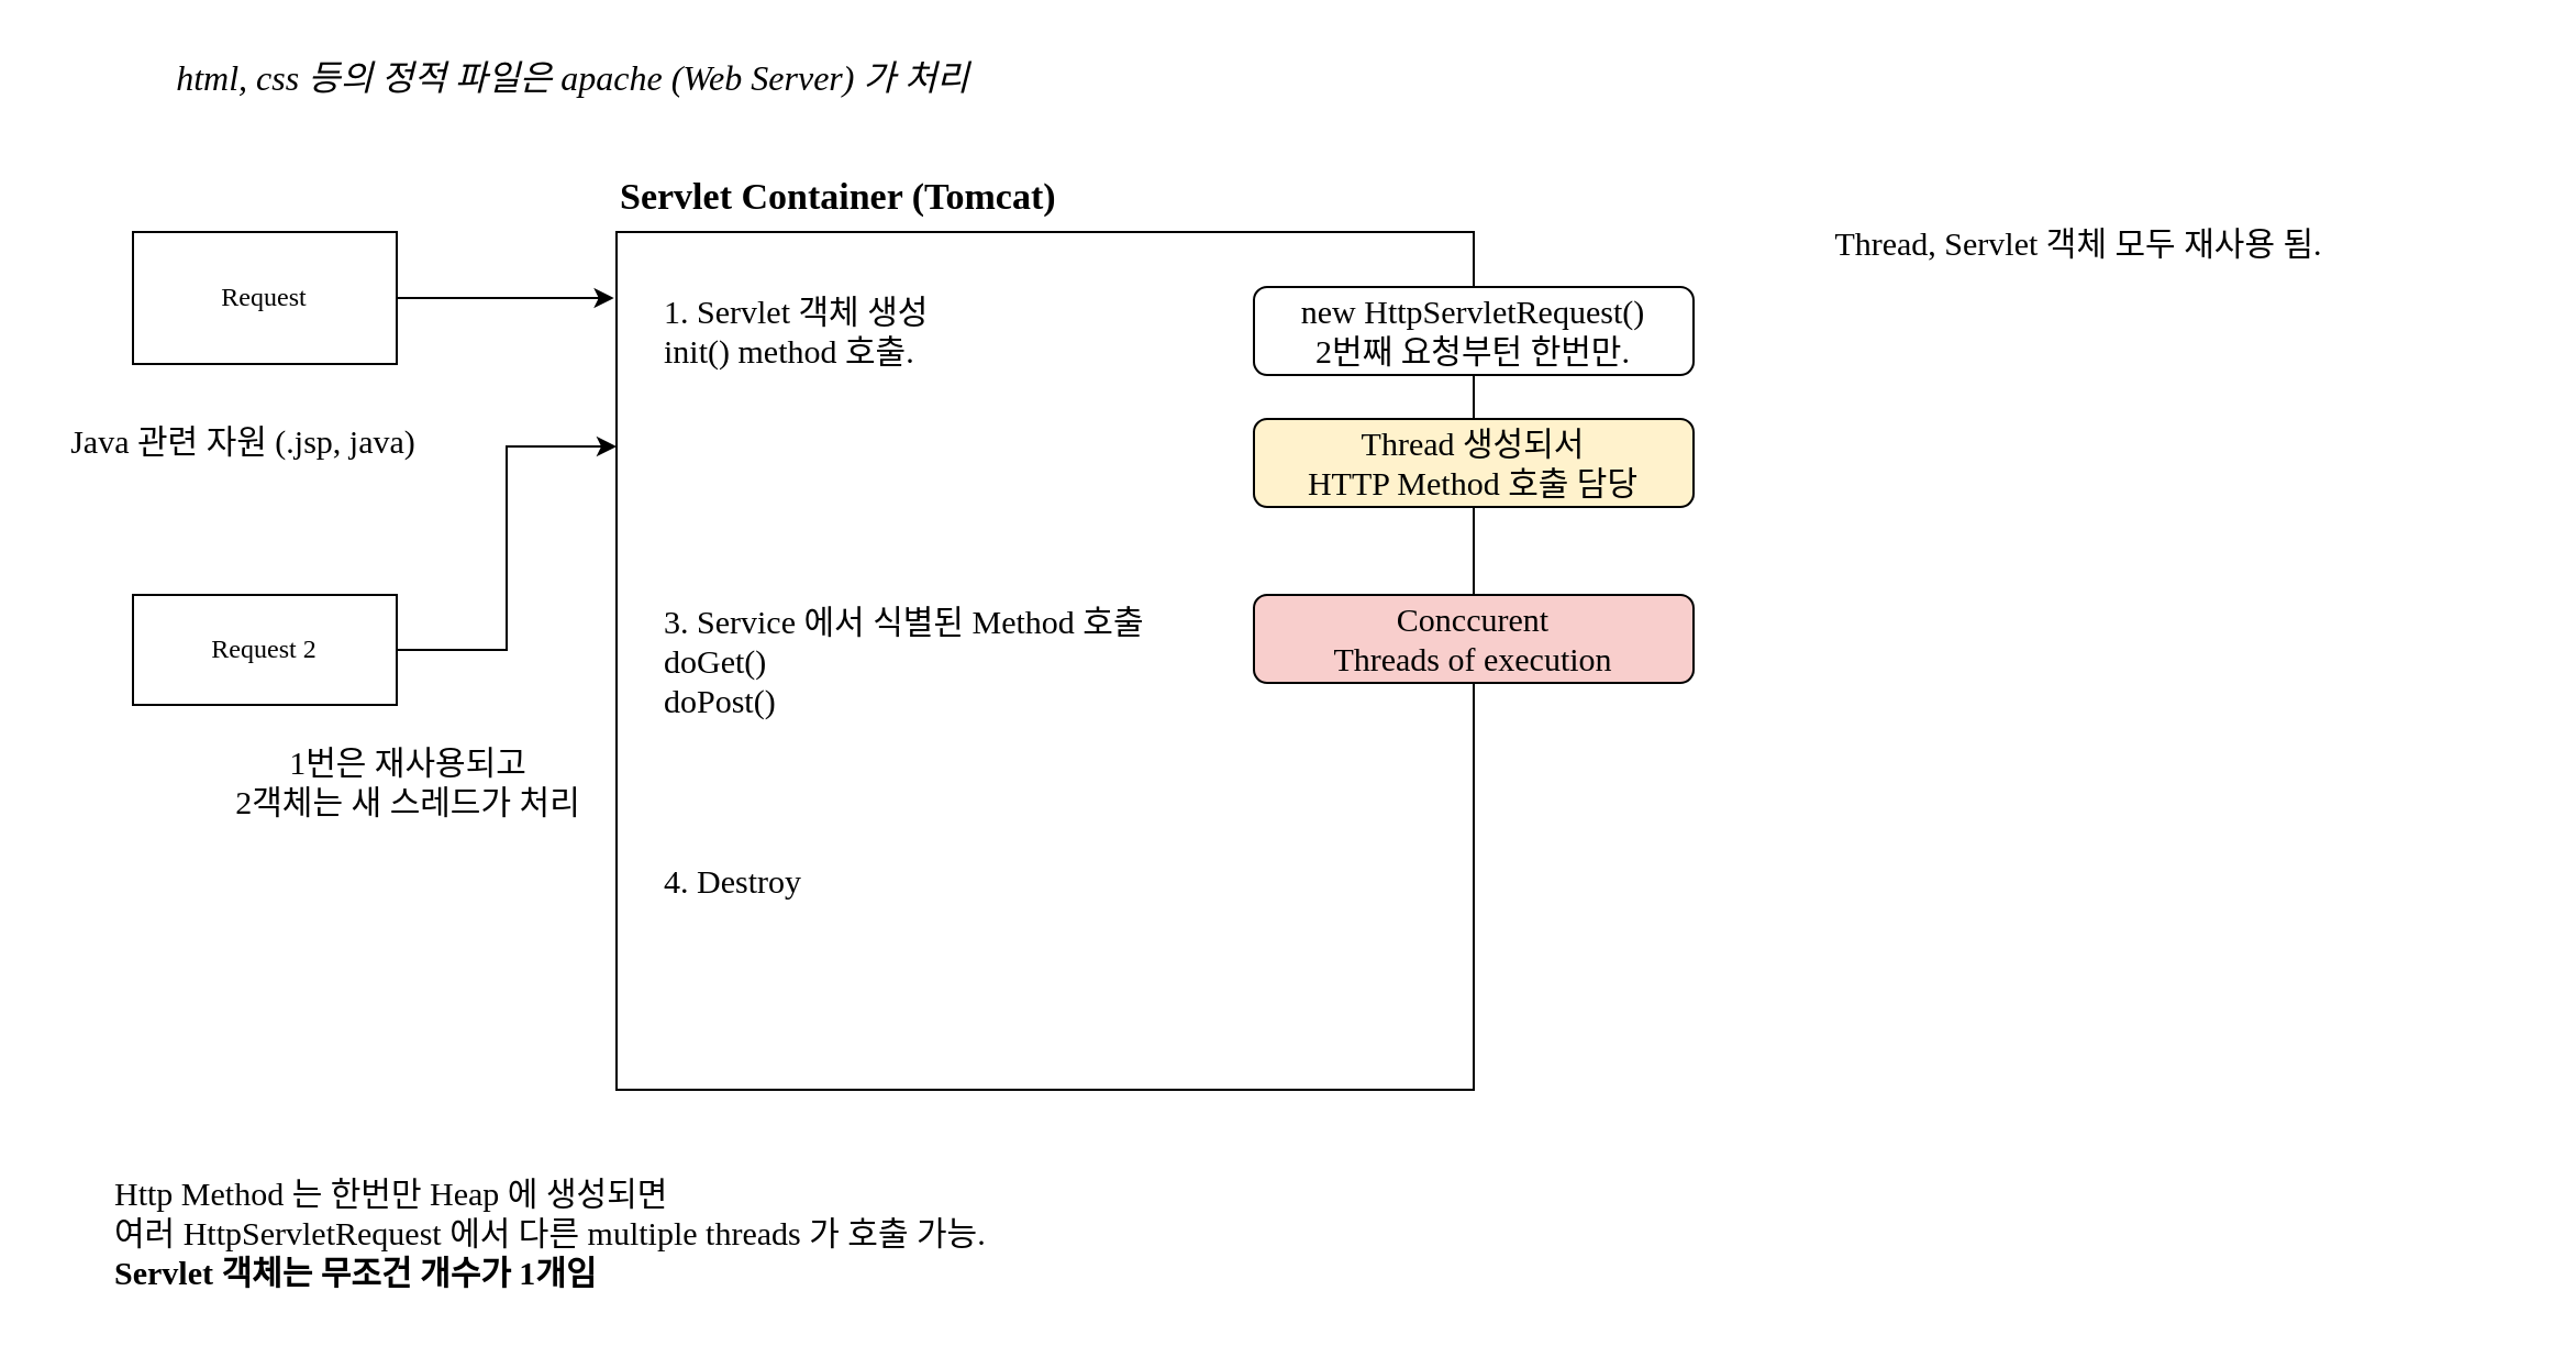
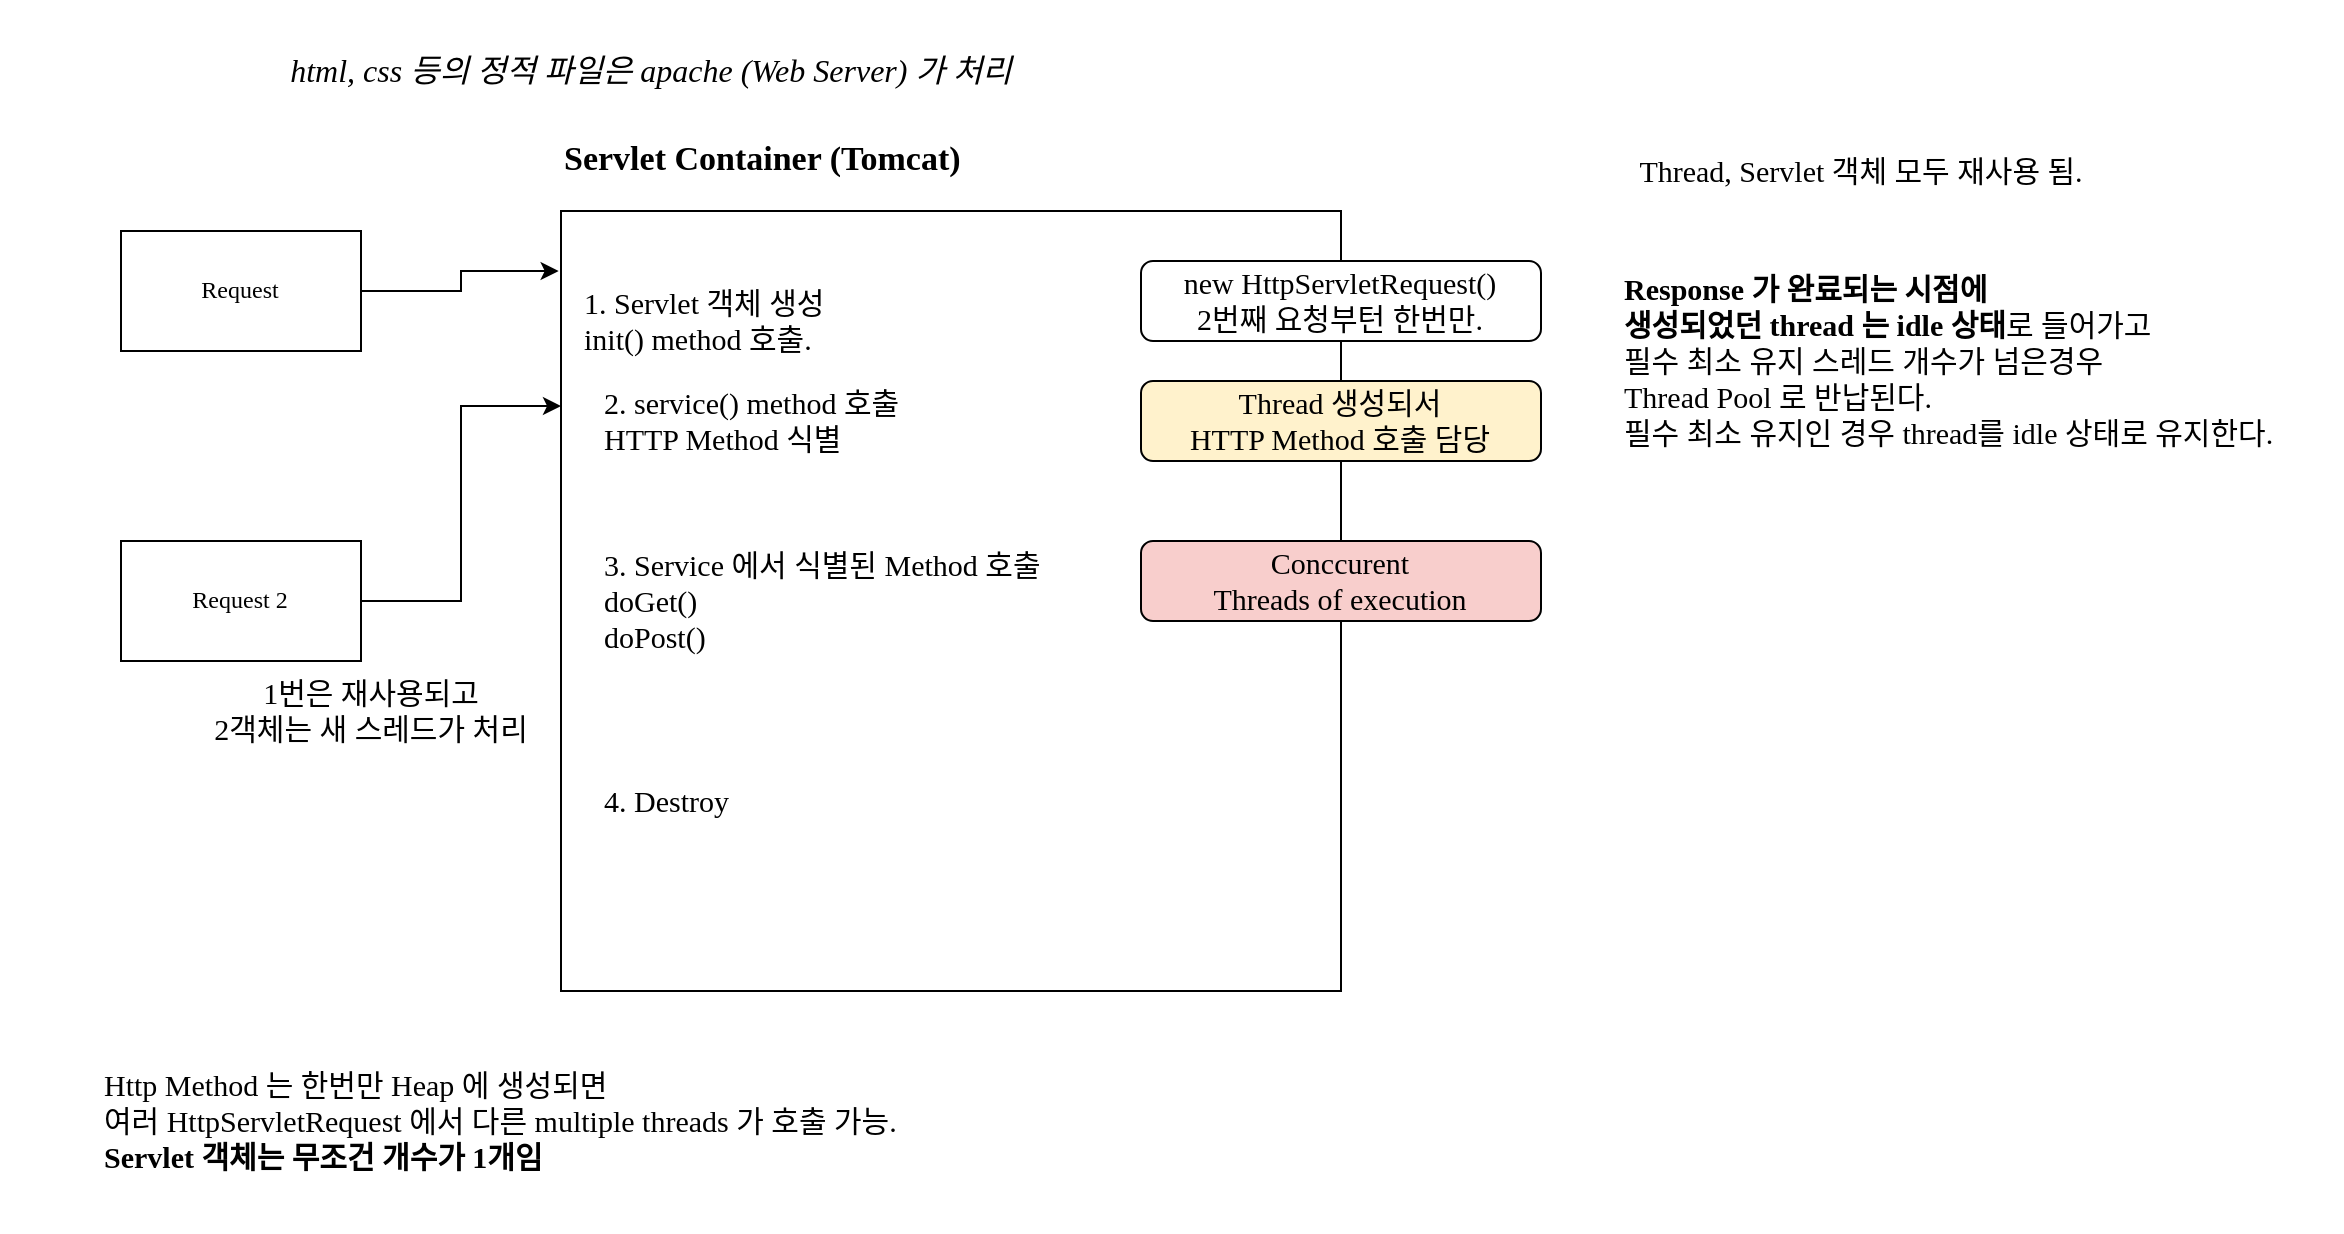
- <mxCell id="7" value="&lt;i style=&quot;font-size: 16px;&quot;&gt;html, css 등의 정적 파일은 apache (Web Server) 가 처리&lt;/i&gt;" style="text;html=1;align=center;verticalAlign=middle;resizable=0;points=[];autosize=1;strokeColor=none;fillColor=none;fontSize=16;fontFamily=AppleSDGothicNeoR00;" parent="1" vertex="1"><mxGeometry x="65" y="20" width="390" height="30" as="geometry" /></mxCell>
+ <mxCell id="7" value="&lt;i style=&quot;font-size: 16px;&quot;&gt;html, css 등의 정적 파일은 apache (Web Server) 가 처리&lt;/i&gt;" style="text;html=1;align=center;verticalAlign=middle;resizable=0;points=[];autosize=1;strokeColor=none;fillColor=none;fontSize=16;fontFamily=AppleSDGothicNeoR00;" parent="1" vertex="1"><mxGeometry x="130" y="20" width="390" height="30" as="geometry" /></mxCell>
- <mxCell id="5" value="&lt;font style=&quot;font-size: 17px;&quot;&gt;Servlet Container (Tomcat)&lt;/font&gt;" style="text;html=1;strokeColor=none;fillColor=none;align=left;verticalAlign=middle;whiteSpace=wrap;rounded=0;fontStyle=1;fontSize=17;fontFamily=AppleSDGothicNeoSB00;" parent="1" vertex="1"><mxGeometry x="280" y="75" width="340" height="30" as="geometry" /></mxCell>
+ <mxCell id="5" value="&lt;font style=&quot;font-size: 17px;&quot;&gt;Servlet Container (Tomcat)&lt;/font&gt;" style="text;html=1;strokeColor=none;fillColor=none;align=left;verticalAlign=middle;whiteSpace=wrap;rounded=0;fontStyle=1;fontSize=17;fontFamily=AppleSDGothicNeoSB00;" parent="1" vertex="1"><mxGeometry x="280" y="65" width="340" height="30" as="geometry" /></mxCell>
- <mxCell id="18" value="Thread, Servlet 객체 모두 재사용 됨." style="text;html=1;align=center;verticalAlign=middle;resizable=0;points=[];autosize=1;strokeColor=none;fillColor=none;fontSize=15;fontFamily=AppleSDGothicNeoR00;" parent="1" vertex="1"><mxGeometry x="825" y="95" width="240" height="30" as="geometry" /></mxCell>
+ <mxCell id="18" value="Thread, Servlet 객체 모두 재사용 됨." style="text;html=1;align=center;verticalAlign=middle;resizable=0;points=[];autosize=1;strokeColor=none;fillColor=none;fontSize=15;fontFamily=AppleSDGothicNeoR00;" parent="1" vertex="1"><mxGeometry x="810" y="70" width="240" height="30" as="geometry" /></mxCell>
- <mxCell id="3" value="Request" style="rounded=0;whiteSpace=wrap;html=1;fontFamily=AppleSDGothicNeoR00;" parent="1" vertex="1"><mxGeometry x="60" y="105" width="120" height="60" as="geometry" /></mxCell>
+ <mxCell id="3" value="Request" style="rounded=0;whiteSpace=wrap;html=1;fontFamily=AppleSDGothicNeoR00;" parent="1" vertex="1"><mxGeometry x="60" y="115" width="120" height="60" as="geometry" /></mxCell>
- <mxCell id="8" value="1. Servlet 객체 생성&lt;br&gt;init() method 호출." style="text;html=1;strokeColor=none;fillColor=none;align=left;verticalAlign=middle;whiteSpace=wrap;rounded=0;fontSize=15;fontFamily=AppleSDGothicNeoR00;" parent="1" vertex="1"><mxGeometry x="300" y="135" width="180" height="30" as="geometry" /></mxCell>
+ <mxCell id="8" value="1. Servlet 객체 생성&lt;br&gt;init() method 호출." style="text;html=1;strokeColor=none;fillColor=none;align=left;verticalAlign=middle;whiteSpace=wrap;rounded=0;fontSize=15;fontFamily=AppleSDGothicNeoR00;" parent="1" vertex="1"><mxGeometry x="290" y="145" width="180" height="30" as="geometry" /></mxCell>
+ <mxCell id="17" value="&lt;b&gt;Response 가 완료되는 시점에&lt;br&gt;생성되었던 thread 는 idle 상태&lt;/b&gt;로 들어가고&lt;br&gt;필수 최소 유지 스레드 개수가 넘은경우&lt;br&gt;Thread Pool 로 반납된다.&lt;br&gt;필수 최소 유지인 경우 thread를 idle 상태로 유지한다." style="text;html=1;align=left;verticalAlign=middle;resizable=0;points=[];autosize=1;strokeColor=none;fillColor=none;fontSize=15;fontFamily=AppleSDGothicNeoR00;" parent="1" vertex="1"><mxGeometry x="810" y="130" width="340" height="100" as="geometry" /></mxCell>
- <mxCell id="6" value="Java 관련 자원 (.jsp, java)" style="text;html=1;align=center;verticalAlign=middle;resizable=0;points=[];autosize=1;strokeColor=none;fillColor=none;fontSize=15;fontFamily=AppleSDGothicNeoR00;" parent="1" vertex="1"><mxGeometry x="20" y="185" width="180" height="30" as="geometry" /></mxCell>
+ <mxCell id="9" value="2. service() method 호출&lt;br&gt;HTTP Method 식별" style="text;html=1;strokeColor=none;fillColor=none;align=left;verticalAlign=middle;whiteSpace=wrap;rounded=0;fontSize=15;fontFamily=AppleSDGothicNeoR00;" parent="1" vertex="1"><mxGeometry x="300" y="195" width="230" height="30" as="geometry" /></mxCell>
- <mxCell id="13" value="Request 2" style="rounded=0;whiteSpace=wrap;html=1;fontFamily=AppleSDGothicNeoR00;" parent="1" vertex="1"><mxGeometry x="60" y="270" width="120" height="50" as="geometry" /></mxCell>
+ <mxCell id="13" value="Request 2" style="rounded=0;whiteSpace=wrap;html=1;fontFamily=AppleSDGothicNeoR00;" parent="1" vertex="1"><mxGeometry x="60" y="270" width="120" height="60" as="geometry" /></mxCell>
